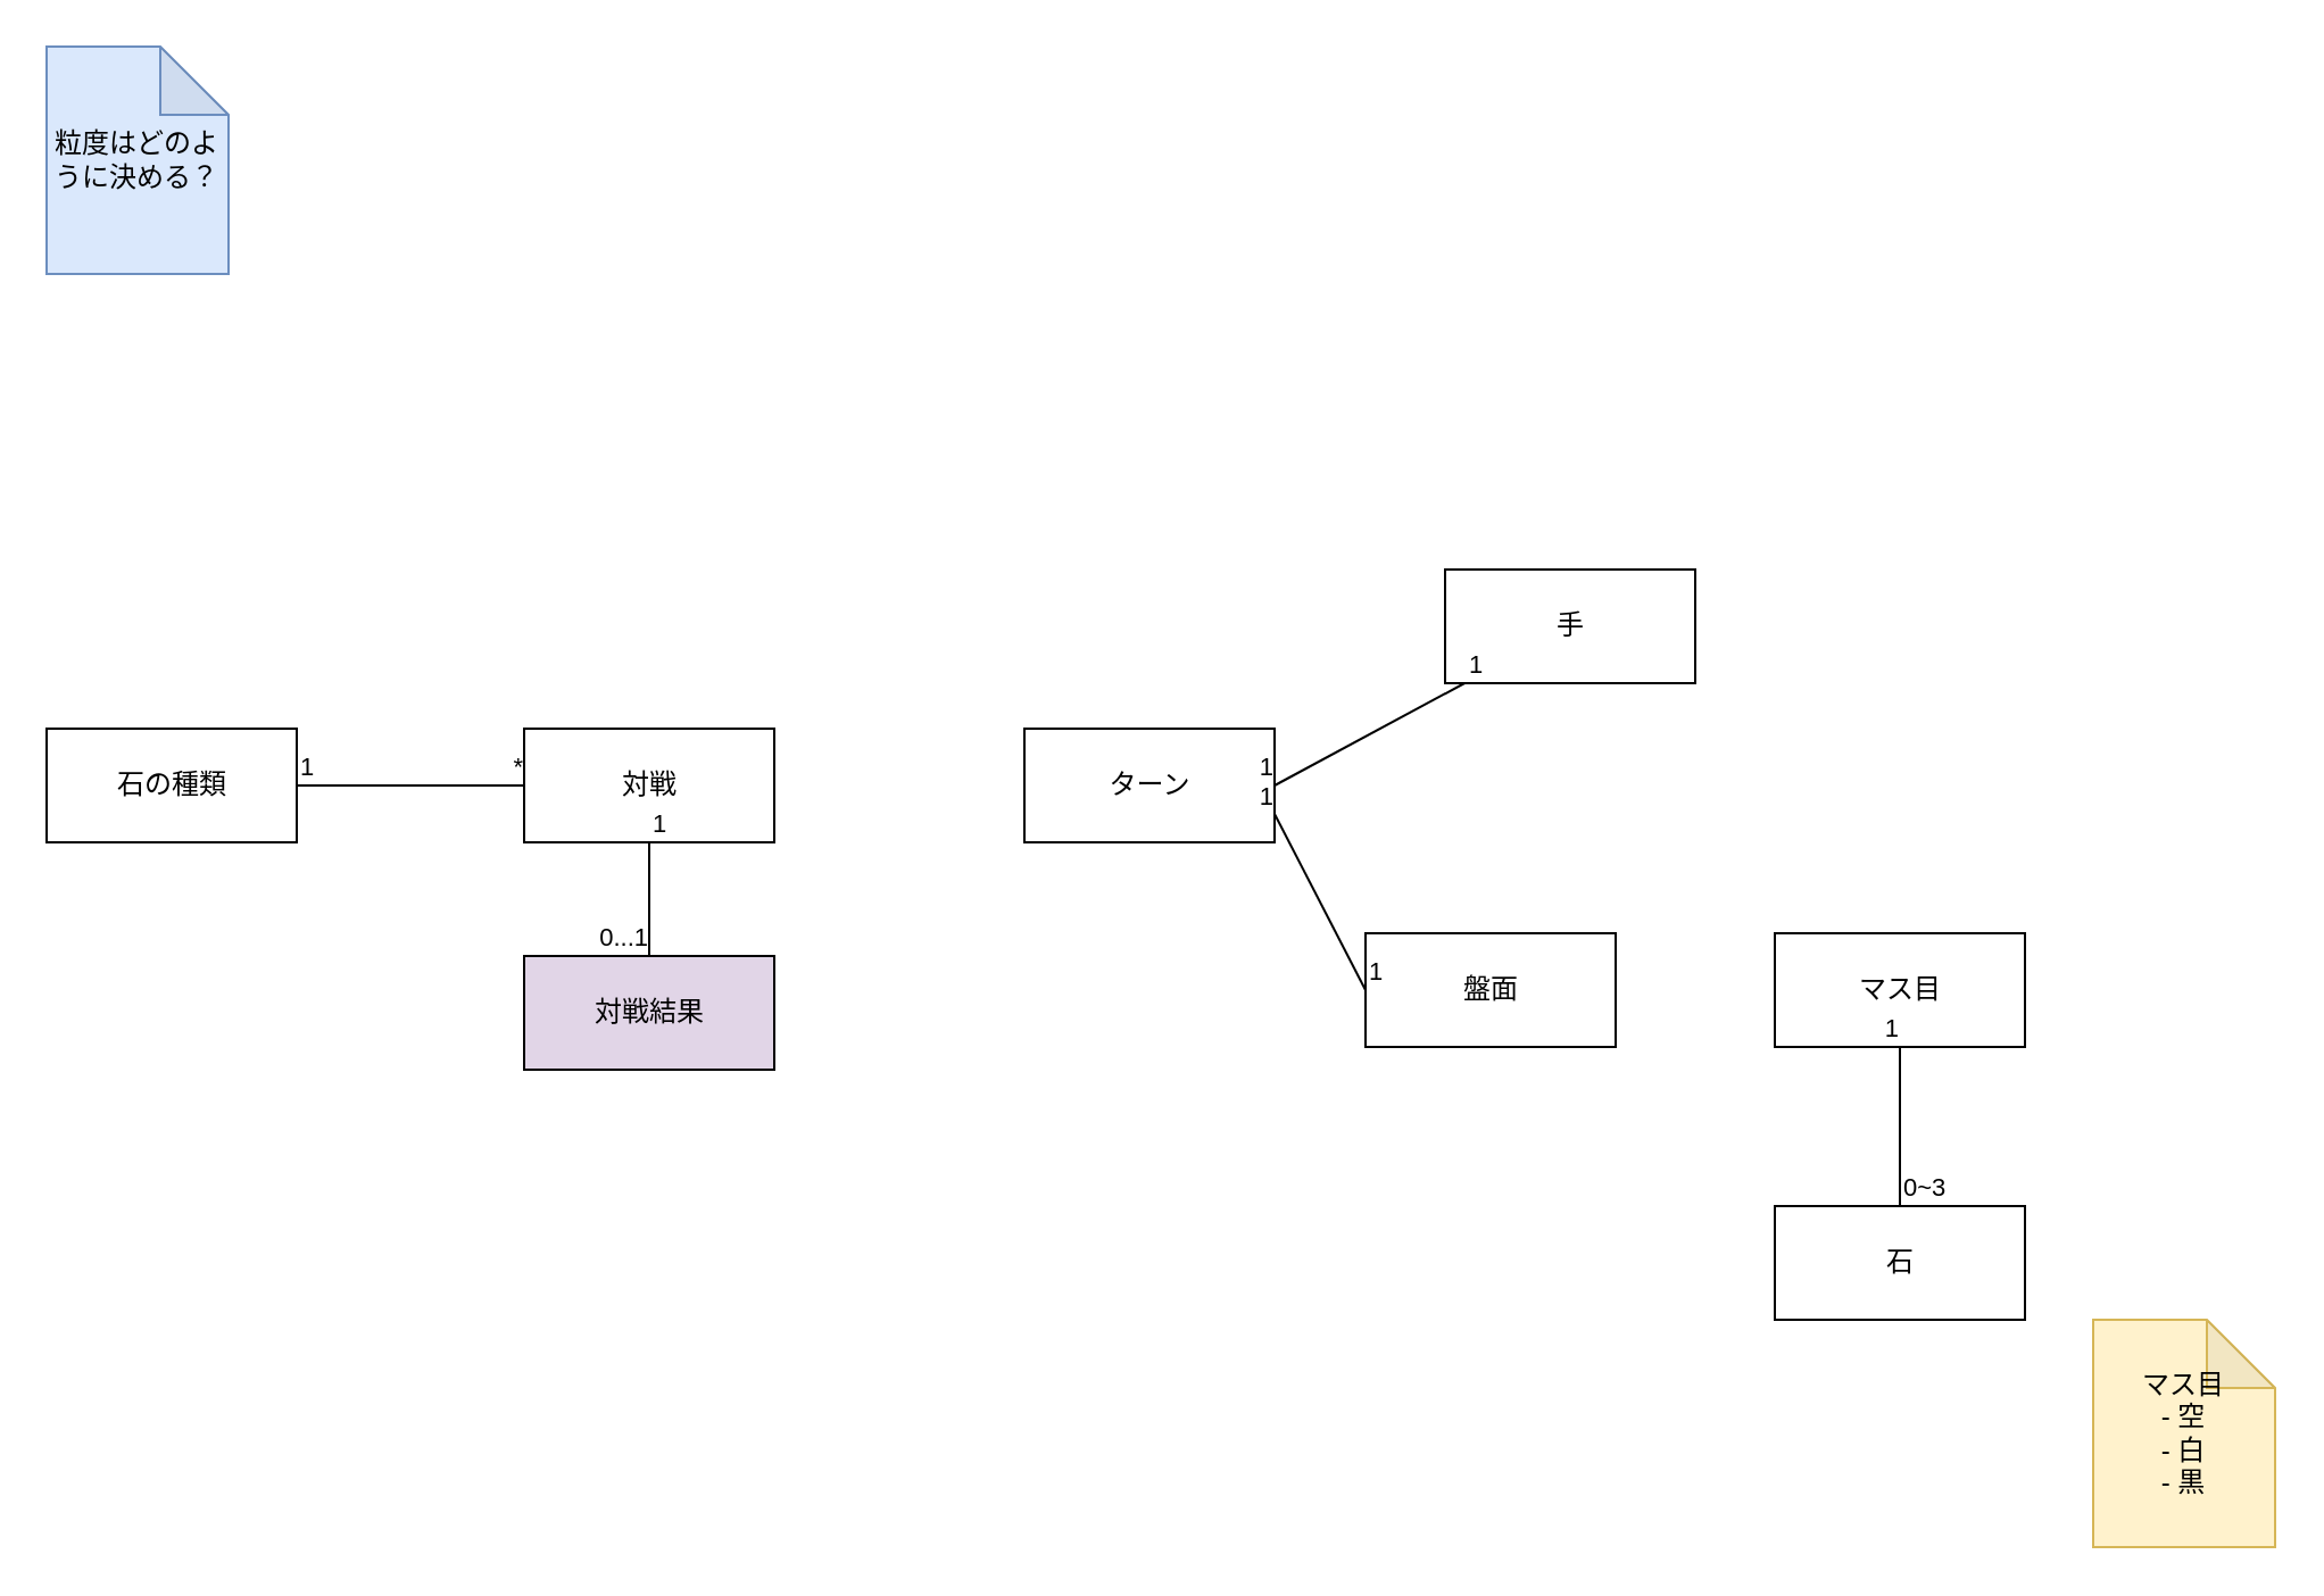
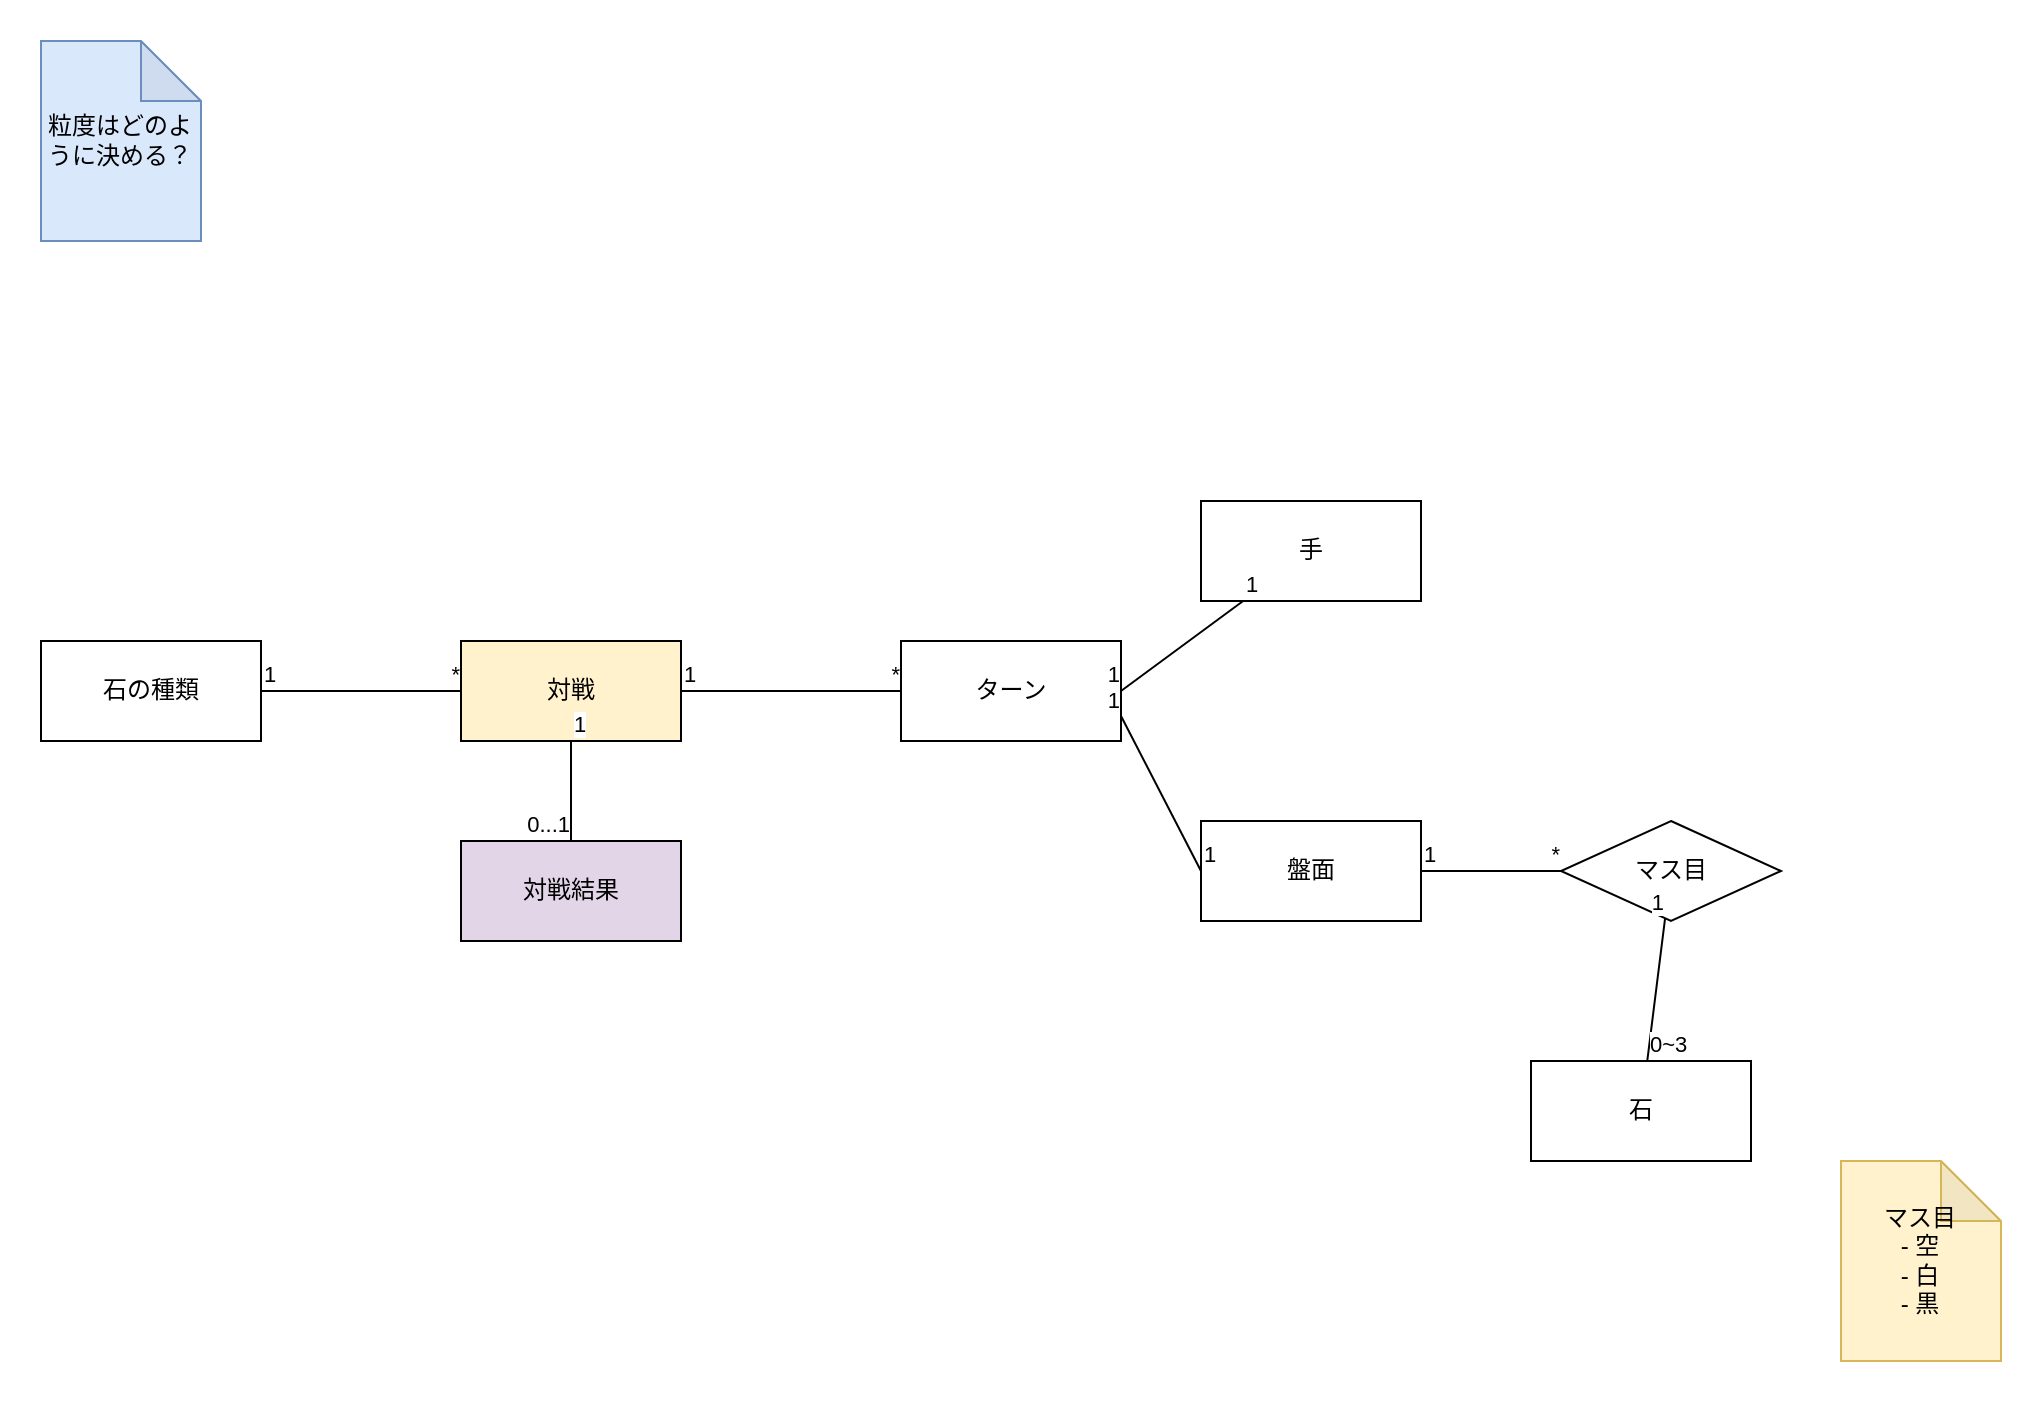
- <mxCell id="17" value="手" style="html=1;" parent="1" vertex="1"><mxGeometry x="635" y="250" width="110" height="50" as="geometry" /></mxCell>
+ <mxCell id="17" value="手" style="html=1;" parent="1" vertex="1"><mxGeometry x="600" y="250" width="110" height="50" as="geometry" /></mxCell>
- <mxCell id="2" value="対戦" style="html=1;" parent="1" vertex="1"><mxGeometry x="230" y="320" width="110" height="50" as="geometry" /></mxCell>
+ <mxCell id="2" value="対戦" style="html=1;fillColor=#fff2cc;" parent="1" vertex="1"><mxGeometry x="230" y="320" width="110" height="50" as="geometry" /></mxCell>
+ <mxCell id="11" value="" style="endArrow=none;html=1;edgeStyle=orthogonalEdgeStyle;" parent="1" source="2" target="3" edge="1"><mxGeometry relative="1" as="geometry"><mxPoint x="140" y="355" as="sourcePoint" /><mxPoint x="240" y="355" as="targetPoint" /></mxGeometry></mxCell>
+ <mxCell id="12" value="1" style="edgeLabel;resizable=0;html=1;align=left;verticalAlign=bottom;" parent="11" connectable="0" vertex="1"><mxGeometry x="-1" relative="1" as="geometry" /></mxCell>
+ <mxCell id="13" value="*" style="edgeLabel;resizable=0;html=1;align=right;verticalAlign=bottom;" parent="11" connectable="0" vertex="1"><mxGeometry x="1" relative="1" as="geometry" /></mxCell>
+ <mxCell id="26" value="" style="endArrow=none;html=1;exitX=1;exitY=0.5;exitDx=0;exitDy=0;" parent="1" source="21" target="5" edge="1"><mxGeometry relative="1" as="geometry"><mxPoint x="350" y="355" as="sourcePoint" /><mxPoint x="460" y="355" as="targetPoint" /></mxGeometry></mxCell>
+ <mxCell id="27" value="1" style="edgeLabel;resizable=0;html=1;align=left;verticalAlign=bottom;" parent="26" connectable="0" vertex="1"><mxGeometry x="-1" relative="1" as="geometry" /></mxCell>
+ <mxCell id="28" value="*" style="edgeLabel;resizable=0;html=1;align=right;verticalAlign=bottom;" parent="26" connectable="0" vertex="1"><mxGeometry x="1" relative="1" as="geometry" /></mxCell>
- <mxCell id="5" value="マス目" style="html=1;" parent="1" vertex="1"><mxGeometry x="780" y="410" width="110" height="50" as="geometry" /></mxCell>
+ <mxCell id="5" value="マス目" style="rhombus;html=1;" parent="1" vertex="1"><mxGeometry x="780" y="410" width="110" height="50" as="geometry" /></mxCell>
- <mxCell id="25" value="石" style="html=1;" parent="1" vertex="1"><mxGeometry x="780" y="530" width="110" height="50" as="geometry" /></mxCell>
+ <mxCell id="25" value="石" style="html=1;" parent="1" vertex="1"><mxGeometry x="765" y="530" width="110" height="50" as="geometry" /></mxCell>
